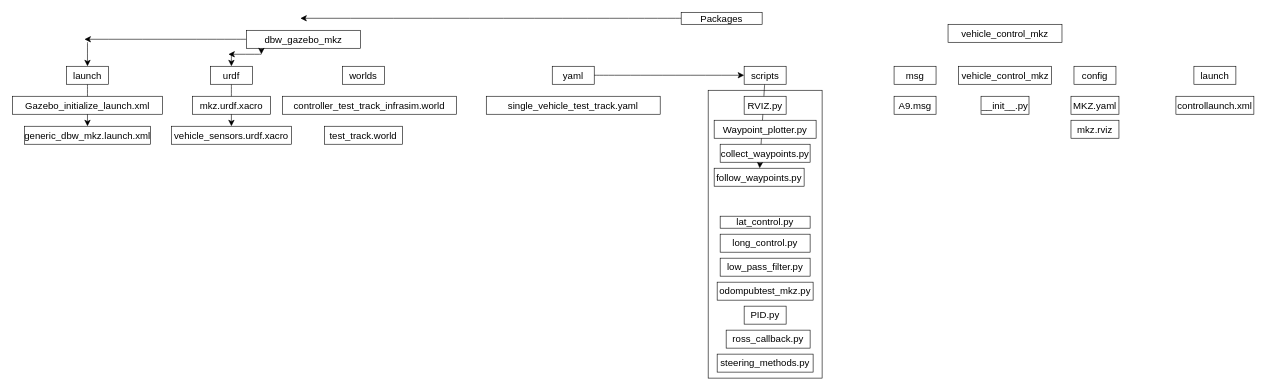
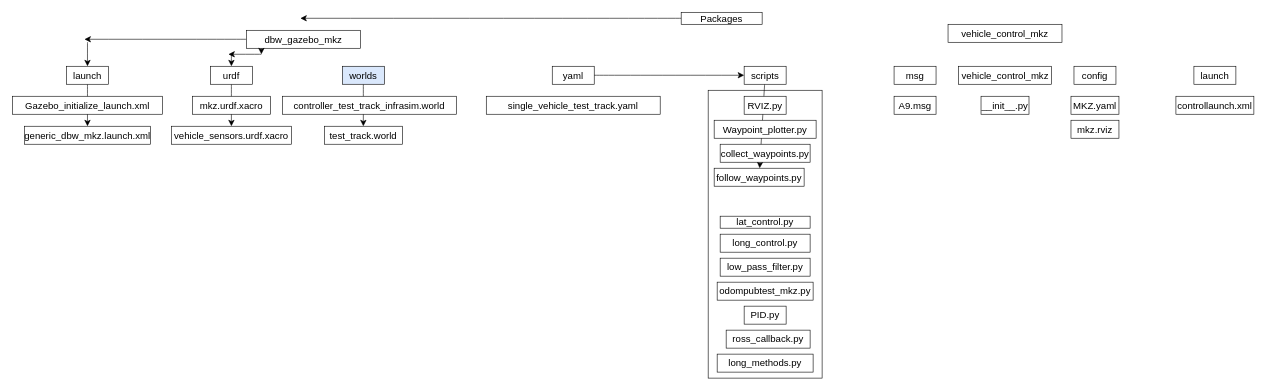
- <mxCell id="16" value="worlds" style="rounded=0;whiteSpace=wrap;html=1;fontSize=16;" vertex="1" parent="1"><mxGeometry x="570" y="110" width="70" height="30" as="geometry" /></mxCell>
+ <mxCell id="16" value="worlds" style="rounded=0;whiteSpace=wrap;html=1;fontSize=16;fillColor=#dae8fc;" vertex="1" parent="1"><mxGeometry x="570" y="110" width="70" height="30" as="geometry" /></mxCell>
+ <mxCell id="15" value="" style="edgeStyle=none;curved=1;rounded=0;orthogonalLoop=1;jettySize=auto;html=1;fontSize=12;startSize=8;endSize=8;" edge="1" parent="1" source="16" target="22"><mxGeometry relative="1" as="geometry" /></mxCell>
- <mxCell id="43" value="steering_methods.py" style="rounded=0;whiteSpace=wrap;html=1;fontSize=16;" vertex="1" parent="1"><mxGeometry x="1195" y="590" width="160" height="30" as="geometry" /></mxCell>
+ <mxCell id="43" value="long_methods.py" style="rounded=0;whiteSpace=wrap;html=1;fontSize=16;" vertex="1" parent="1"><mxGeometry x="1195" y="590" width="160" height="30" as="geometry" /></mxCell>
